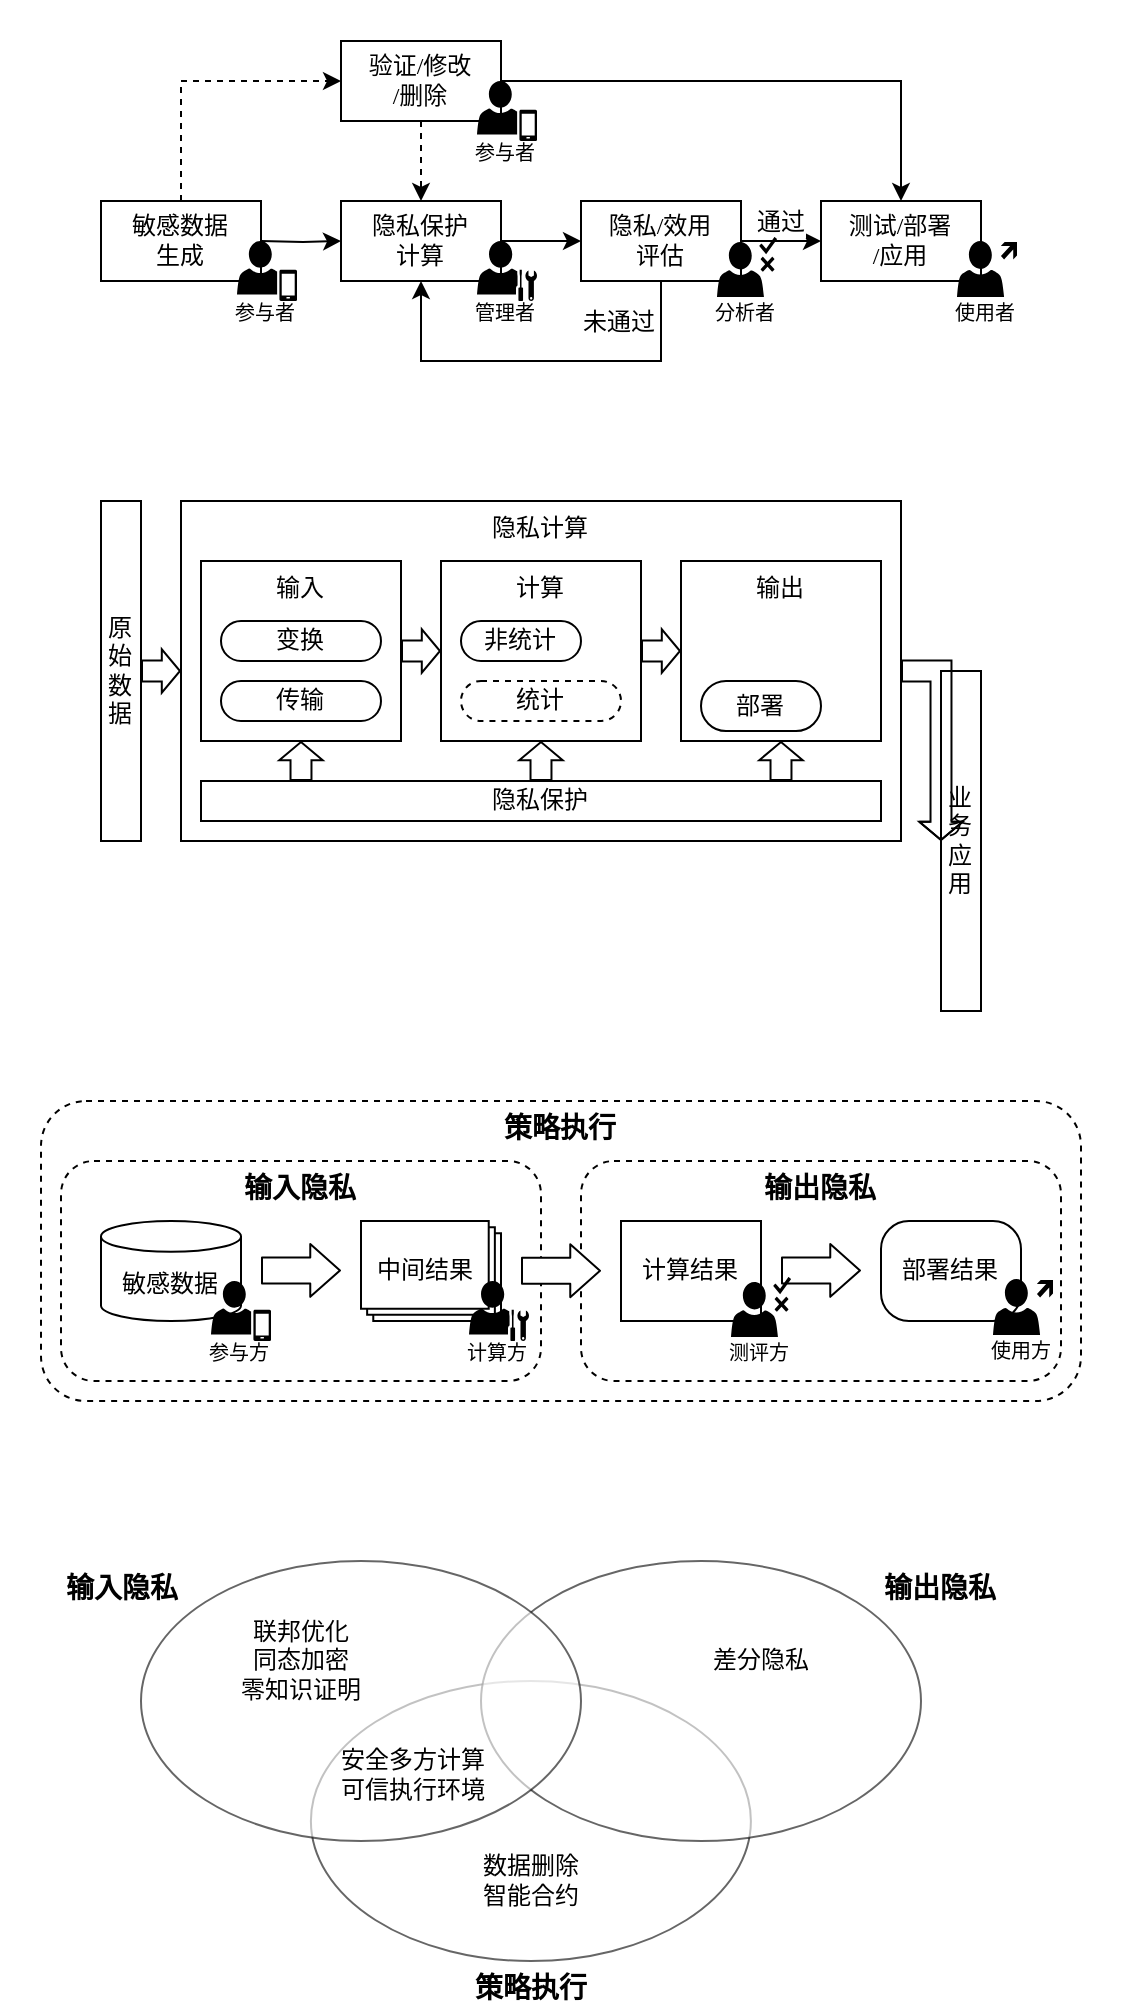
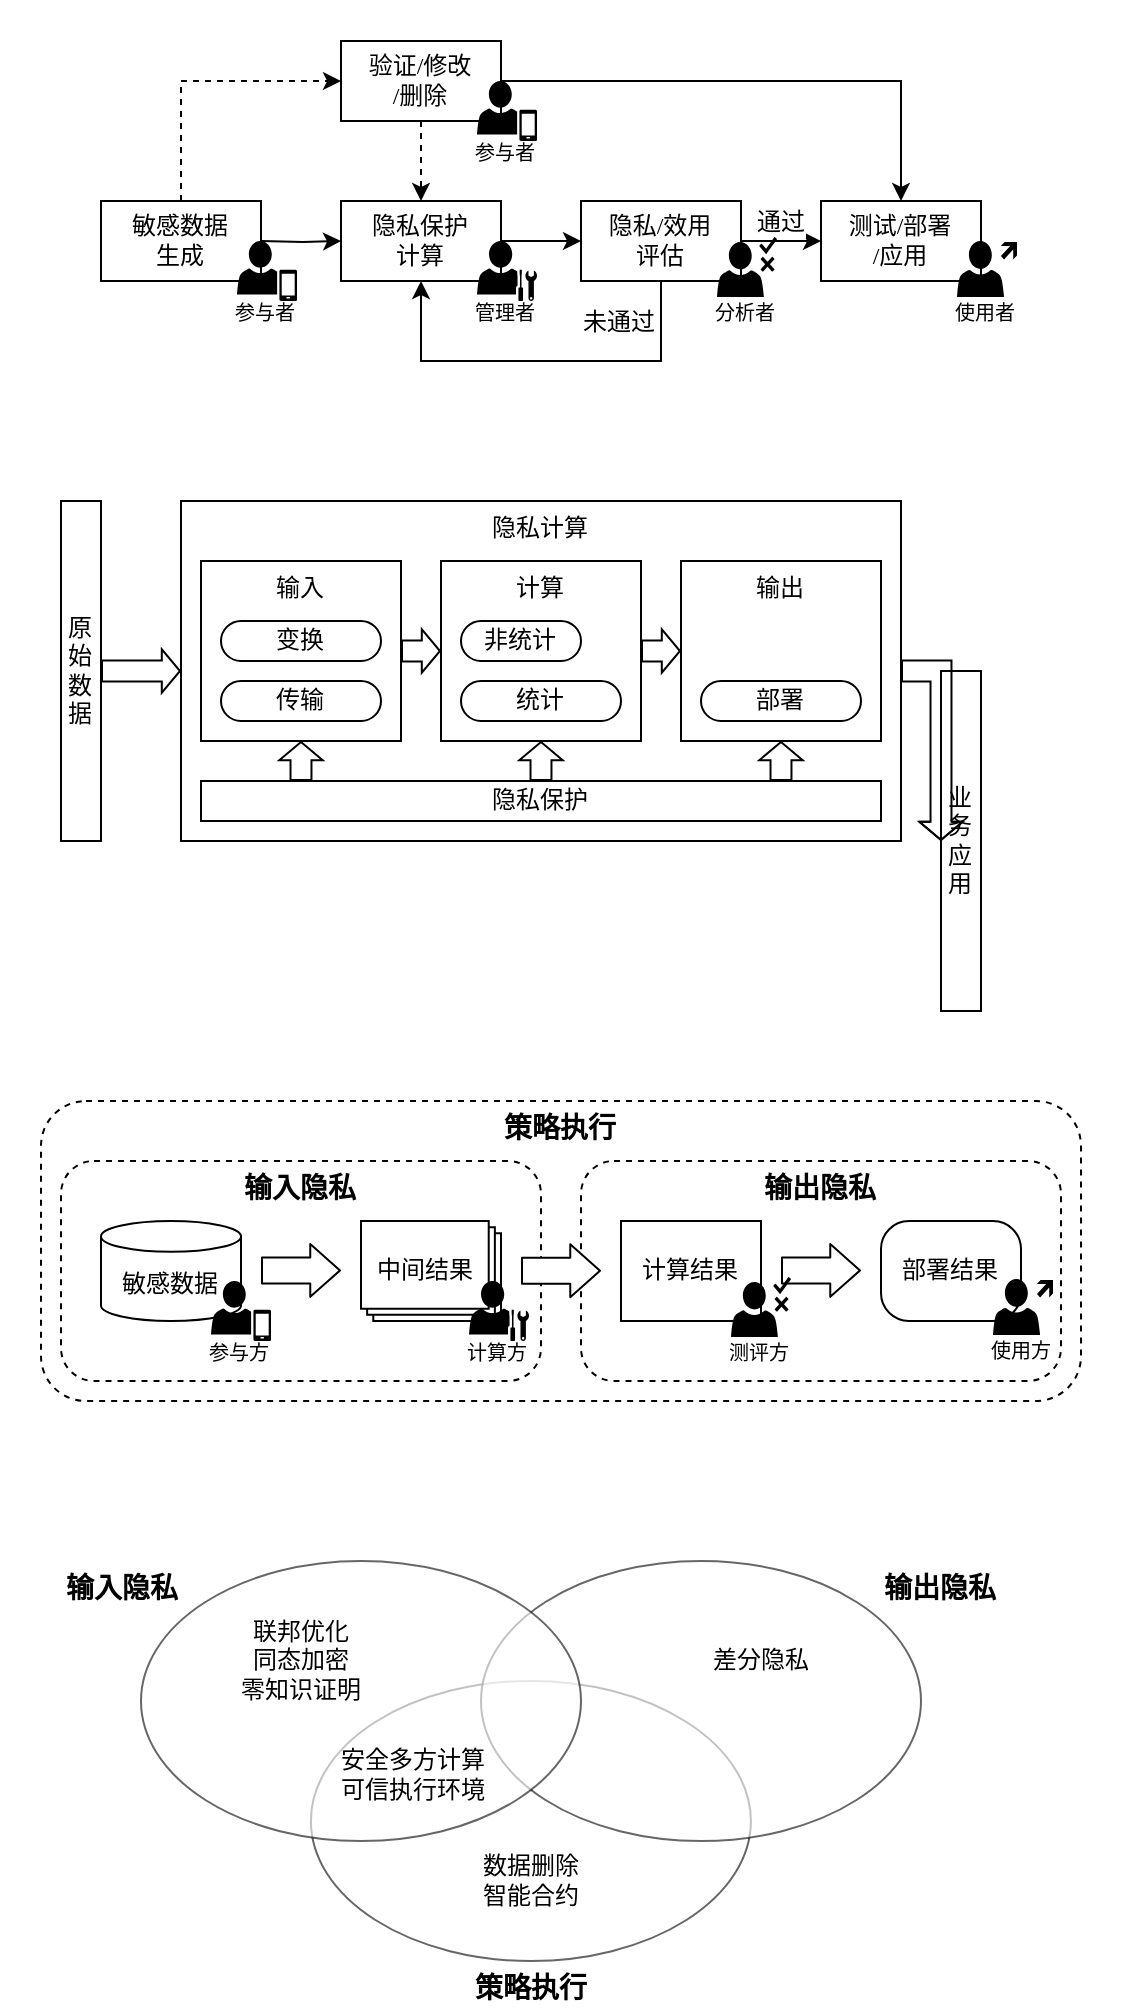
- <mxCell id="25" value="原始数据" style="rounded=1;whiteSpace=wrap;html=1;arcSize=0;fontFamily=黑体;" parent="1" vertex="1"><mxGeometry x="50" y="250" width="20" height="170" as="geometry" /></mxCell>
+ <mxCell id="25" value="原始数据" style="rounded=1;whiteSpace=wrap;html=1;arcSize=0;fontFamily=黑体;" parent="1" vertex="1"><mxGeometry x="30" y="250" width="20" height="170" as="geometry" /></mxCell>
- <mxCell id="33" value="统计" style="rounded=1;whiteSpace=wrap;html=1;arcSize=50;fontFamily=黑体;dashed=1;" parent="1" vertex="1"><mxGeometry x="230" y="340" width="80" height="20" as="geometry" /></mxCell>
+ <mxCell id="33" value="统计" style="rounded=1;whiteSpace=wrap;html=1;arcSize=50;fontFamily=黑体;" parent="1" vertex="1"><mxGeometry x="230" y="340" width="80" height="20" as="geometry" /></mxCell>
- <mxCell id="35" value="部署" style="rounded=1;whiteSpace=wrap;html=1;arcSize=50;fontFamily=黑体;" parent="1" vertex="1"><mxGeometry x="350" y="340" width="60" height="25" as="geometry" /></mxCell>
+ <mxCell id="35" value="部署" style="rounded=1;whiteSpace=wrap;html=1;arcSize=50;fontFamily=黑体;" parent="1" vertex="1"><mxGeometry x="350" y="340" width="80" height="20" as="geometry" /></mxCell>
